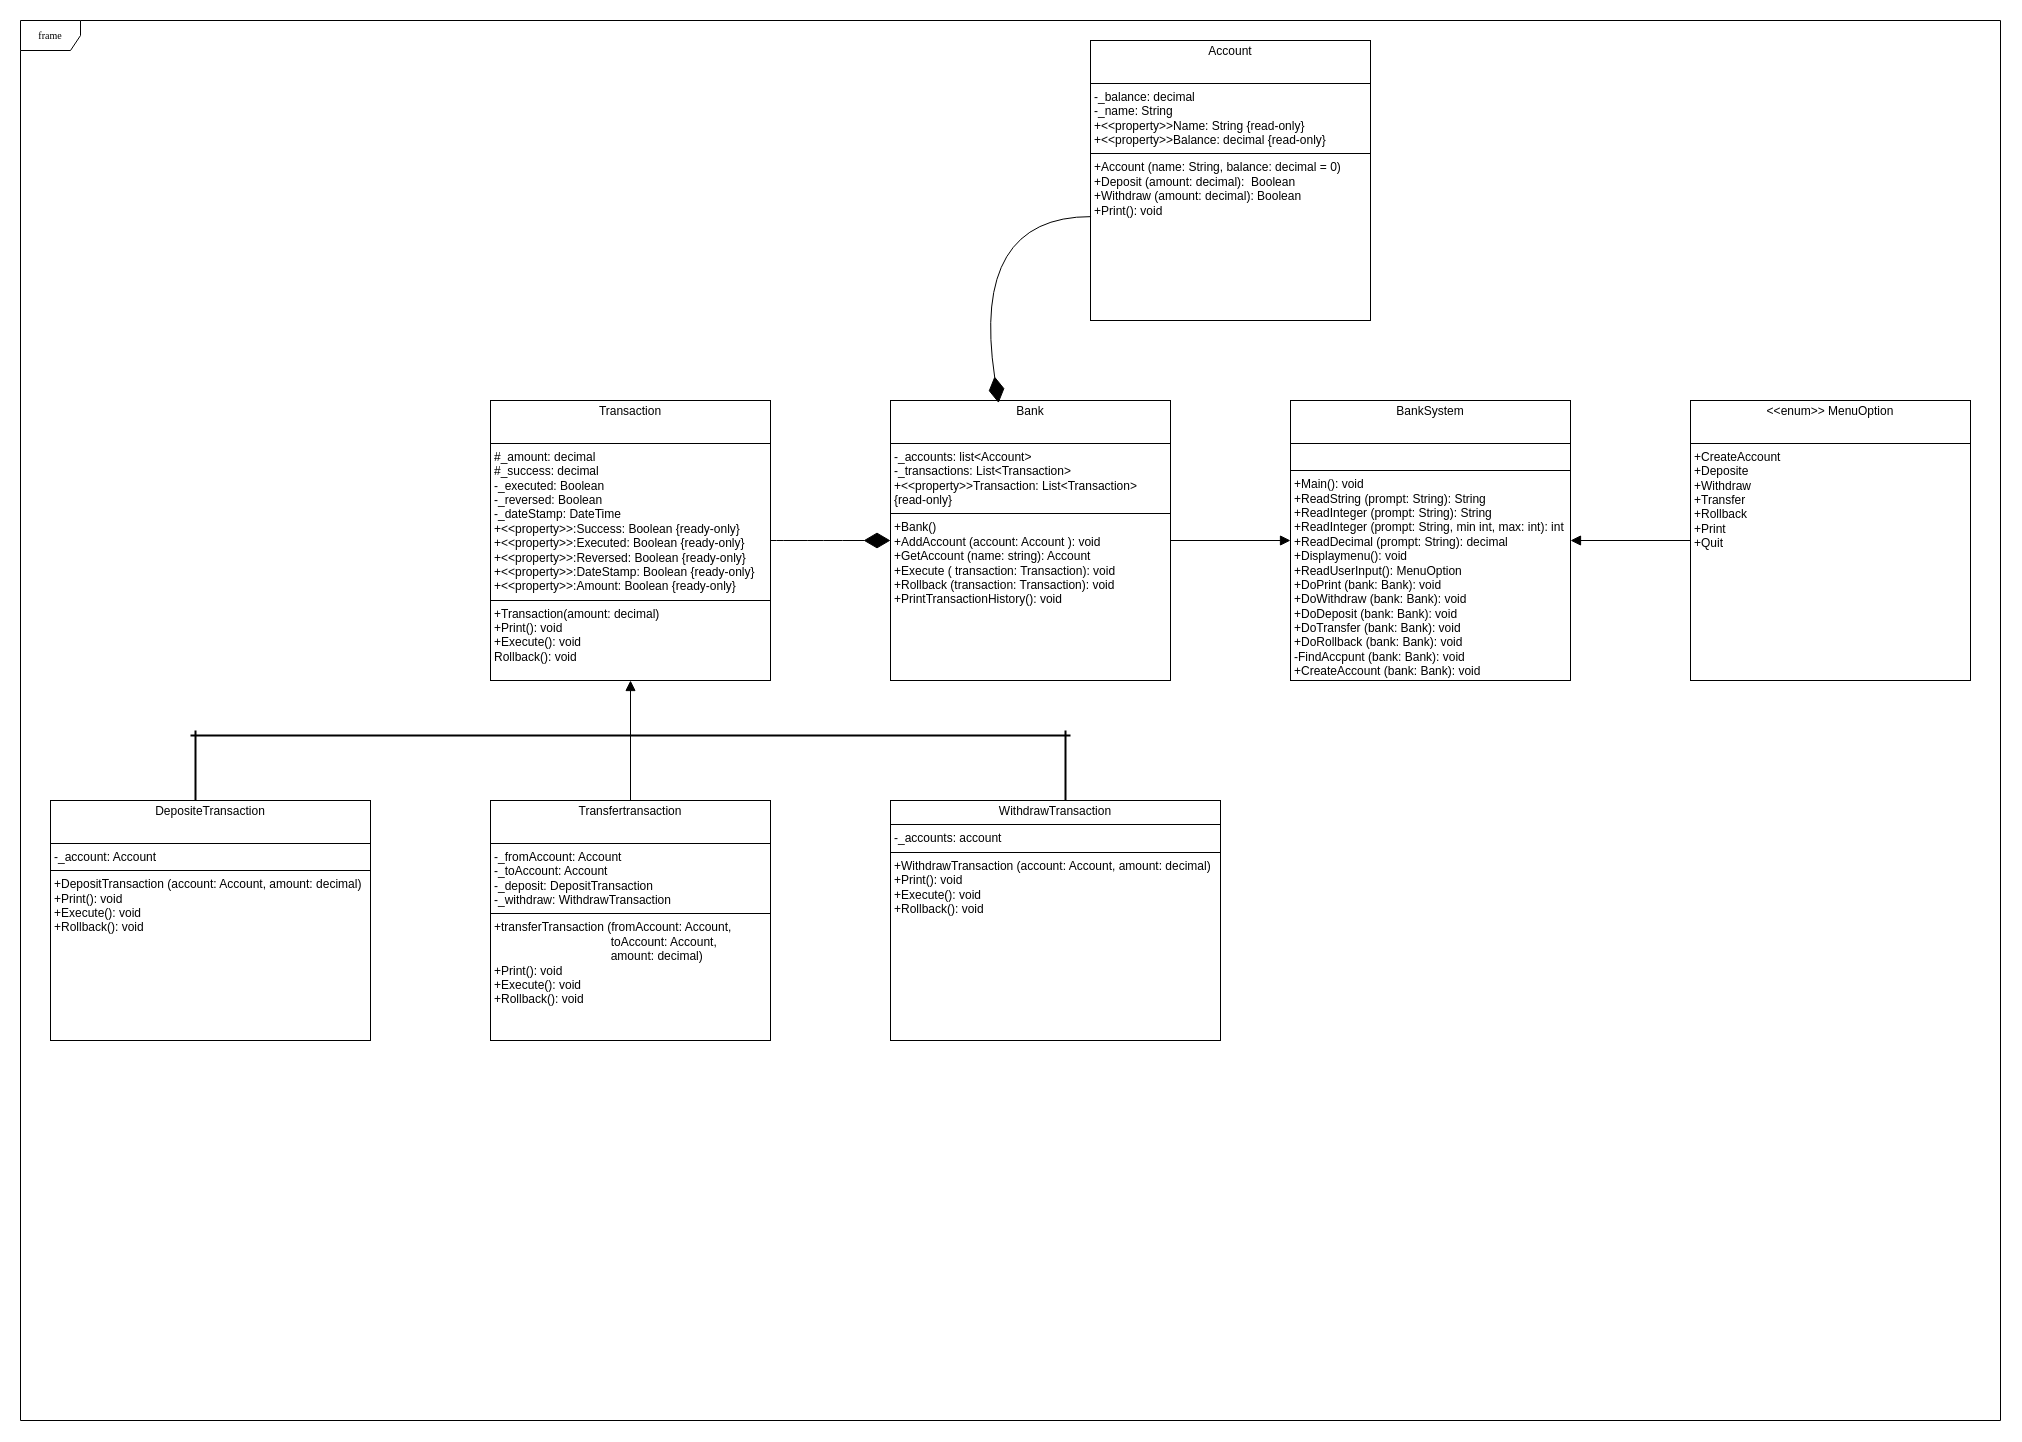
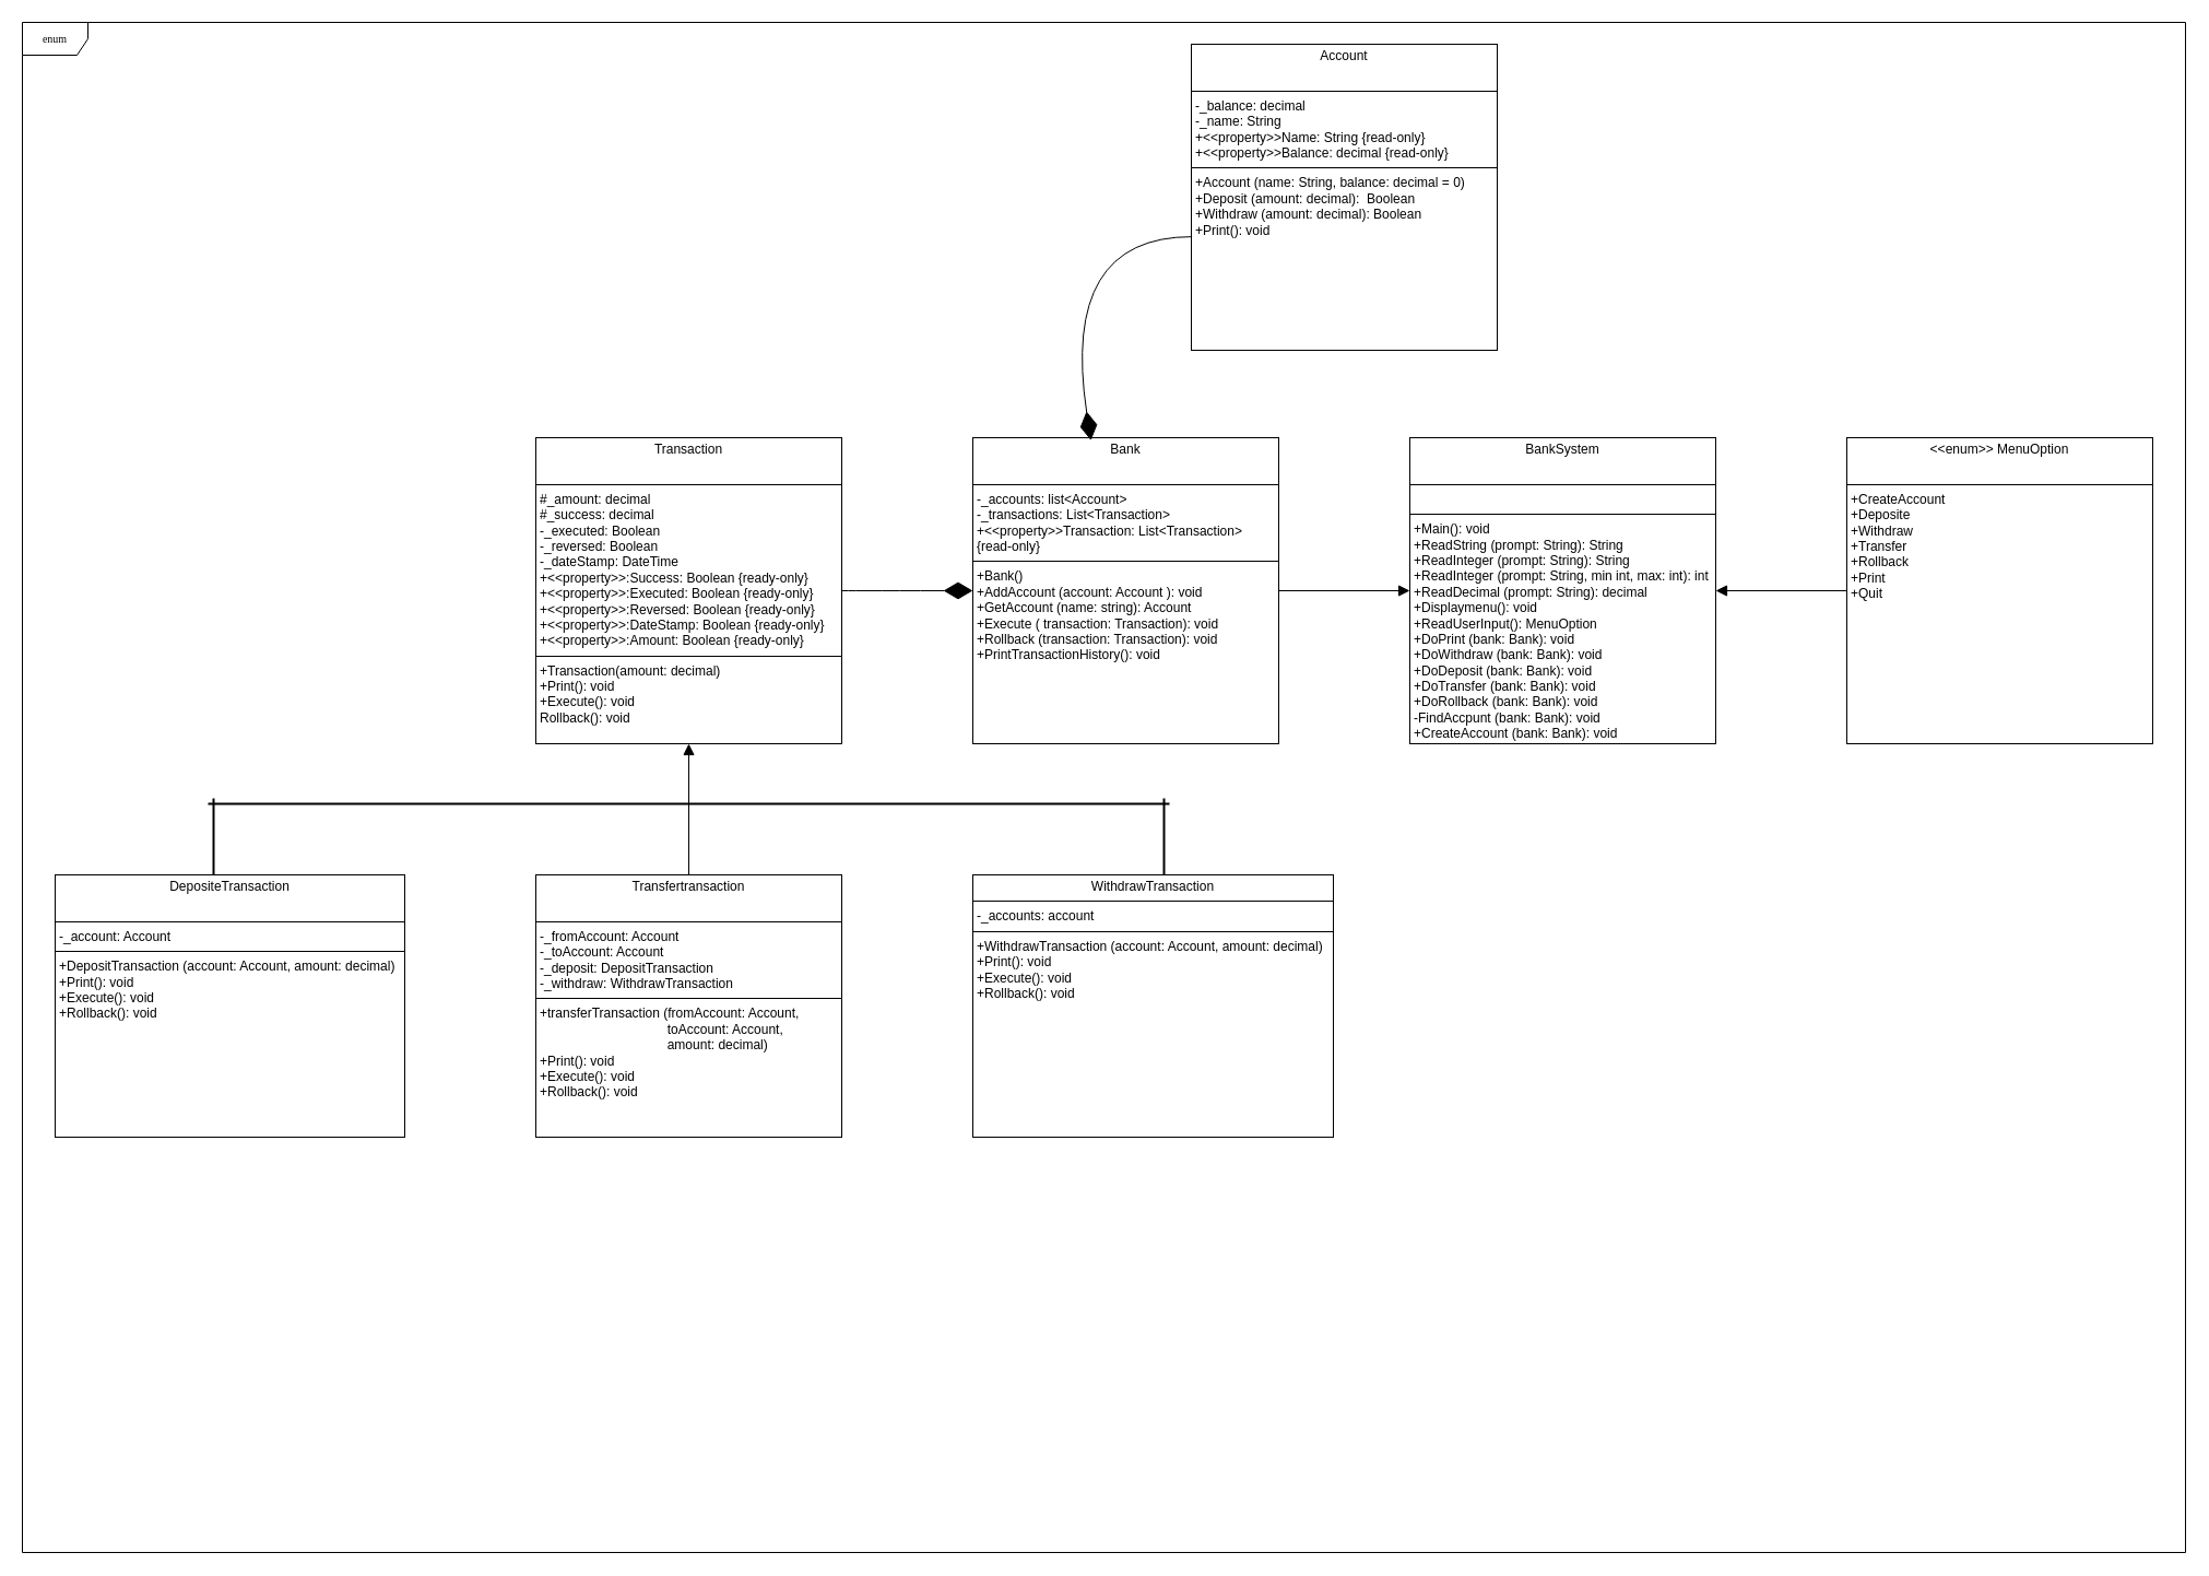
- <mxCell id="2" value="frame" style="shape=umlFrame;whiteSpace=wrap;html=1;rounded=0;shadow=0;comic=0;labelBackgroundColor=none;strokeWidth=1;fontFamily=Verdana;fontSize=10;align=center;" parent="1" vertex="1"><mxGeometry x="20" y="20" width="1980" height="1400" as="geometry" /></mxCell>
+ <mxCell id="2" value="enum" style="shape=umlFrame;whiteSpace=wrap;html=1;rounded=0;shadow=0;comic=0;labelBackgroundColor=none;strokeWidth=1;fontFamily=Verdana;fontSize=10;align=center;" parent="1" vertex="1"><mxGeometry x="20" y="20" width="1980" height="1400" as="geometry" /></mxCell>
